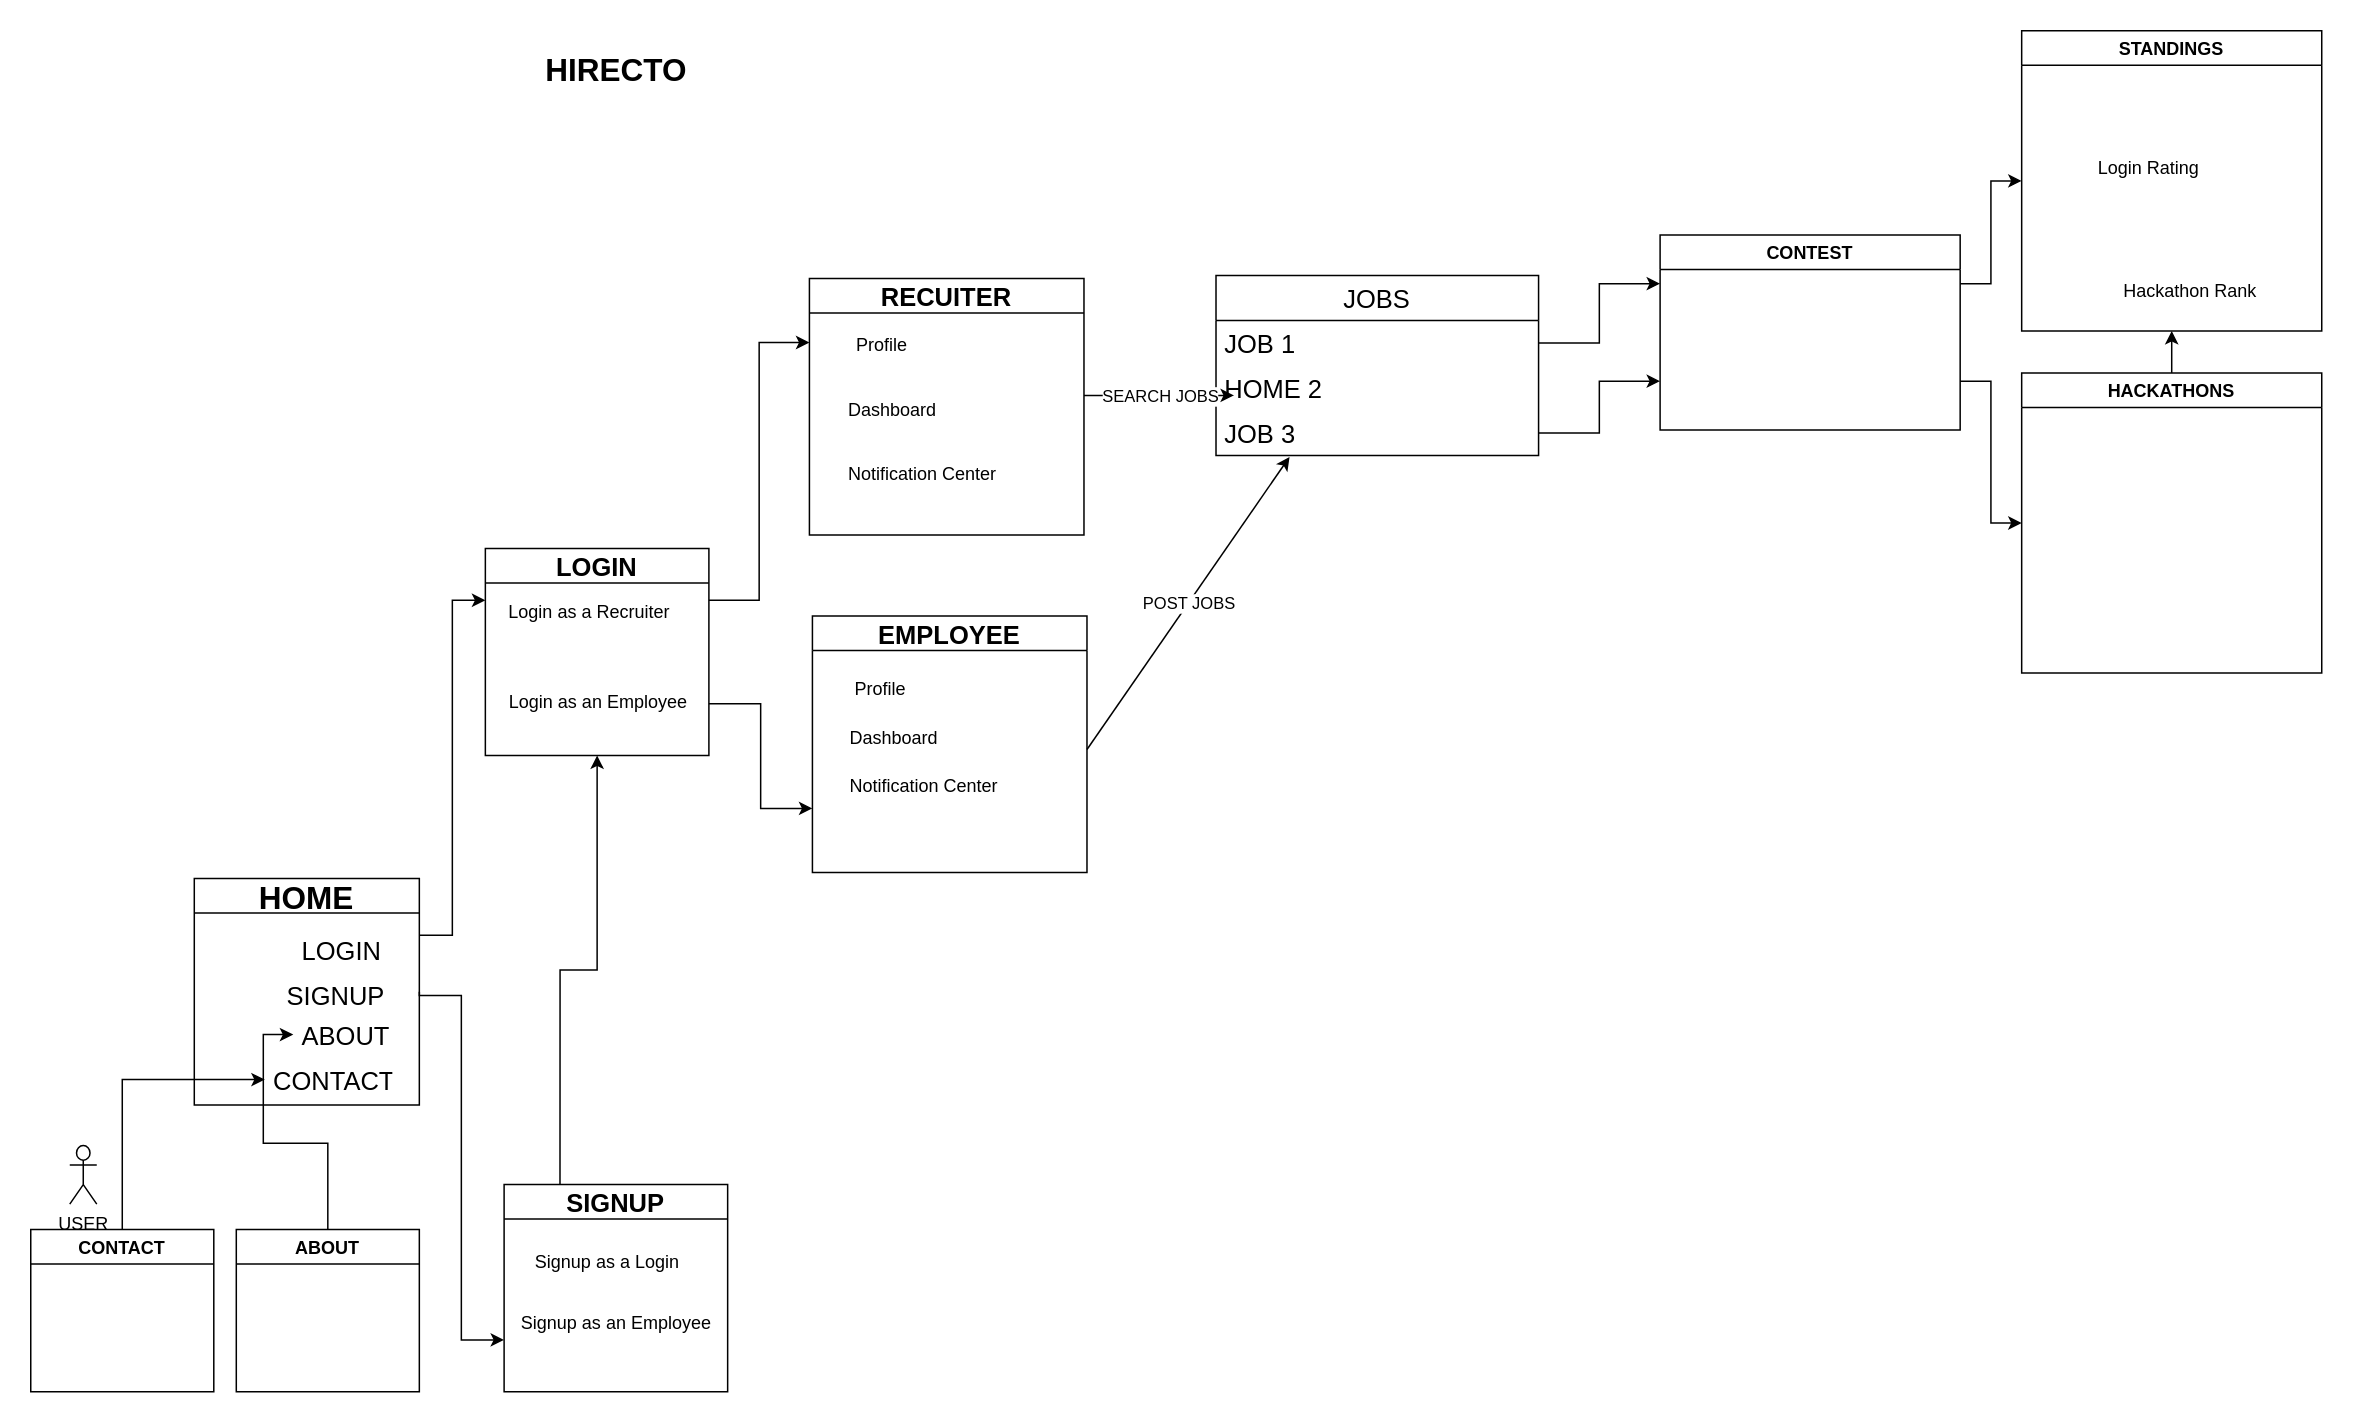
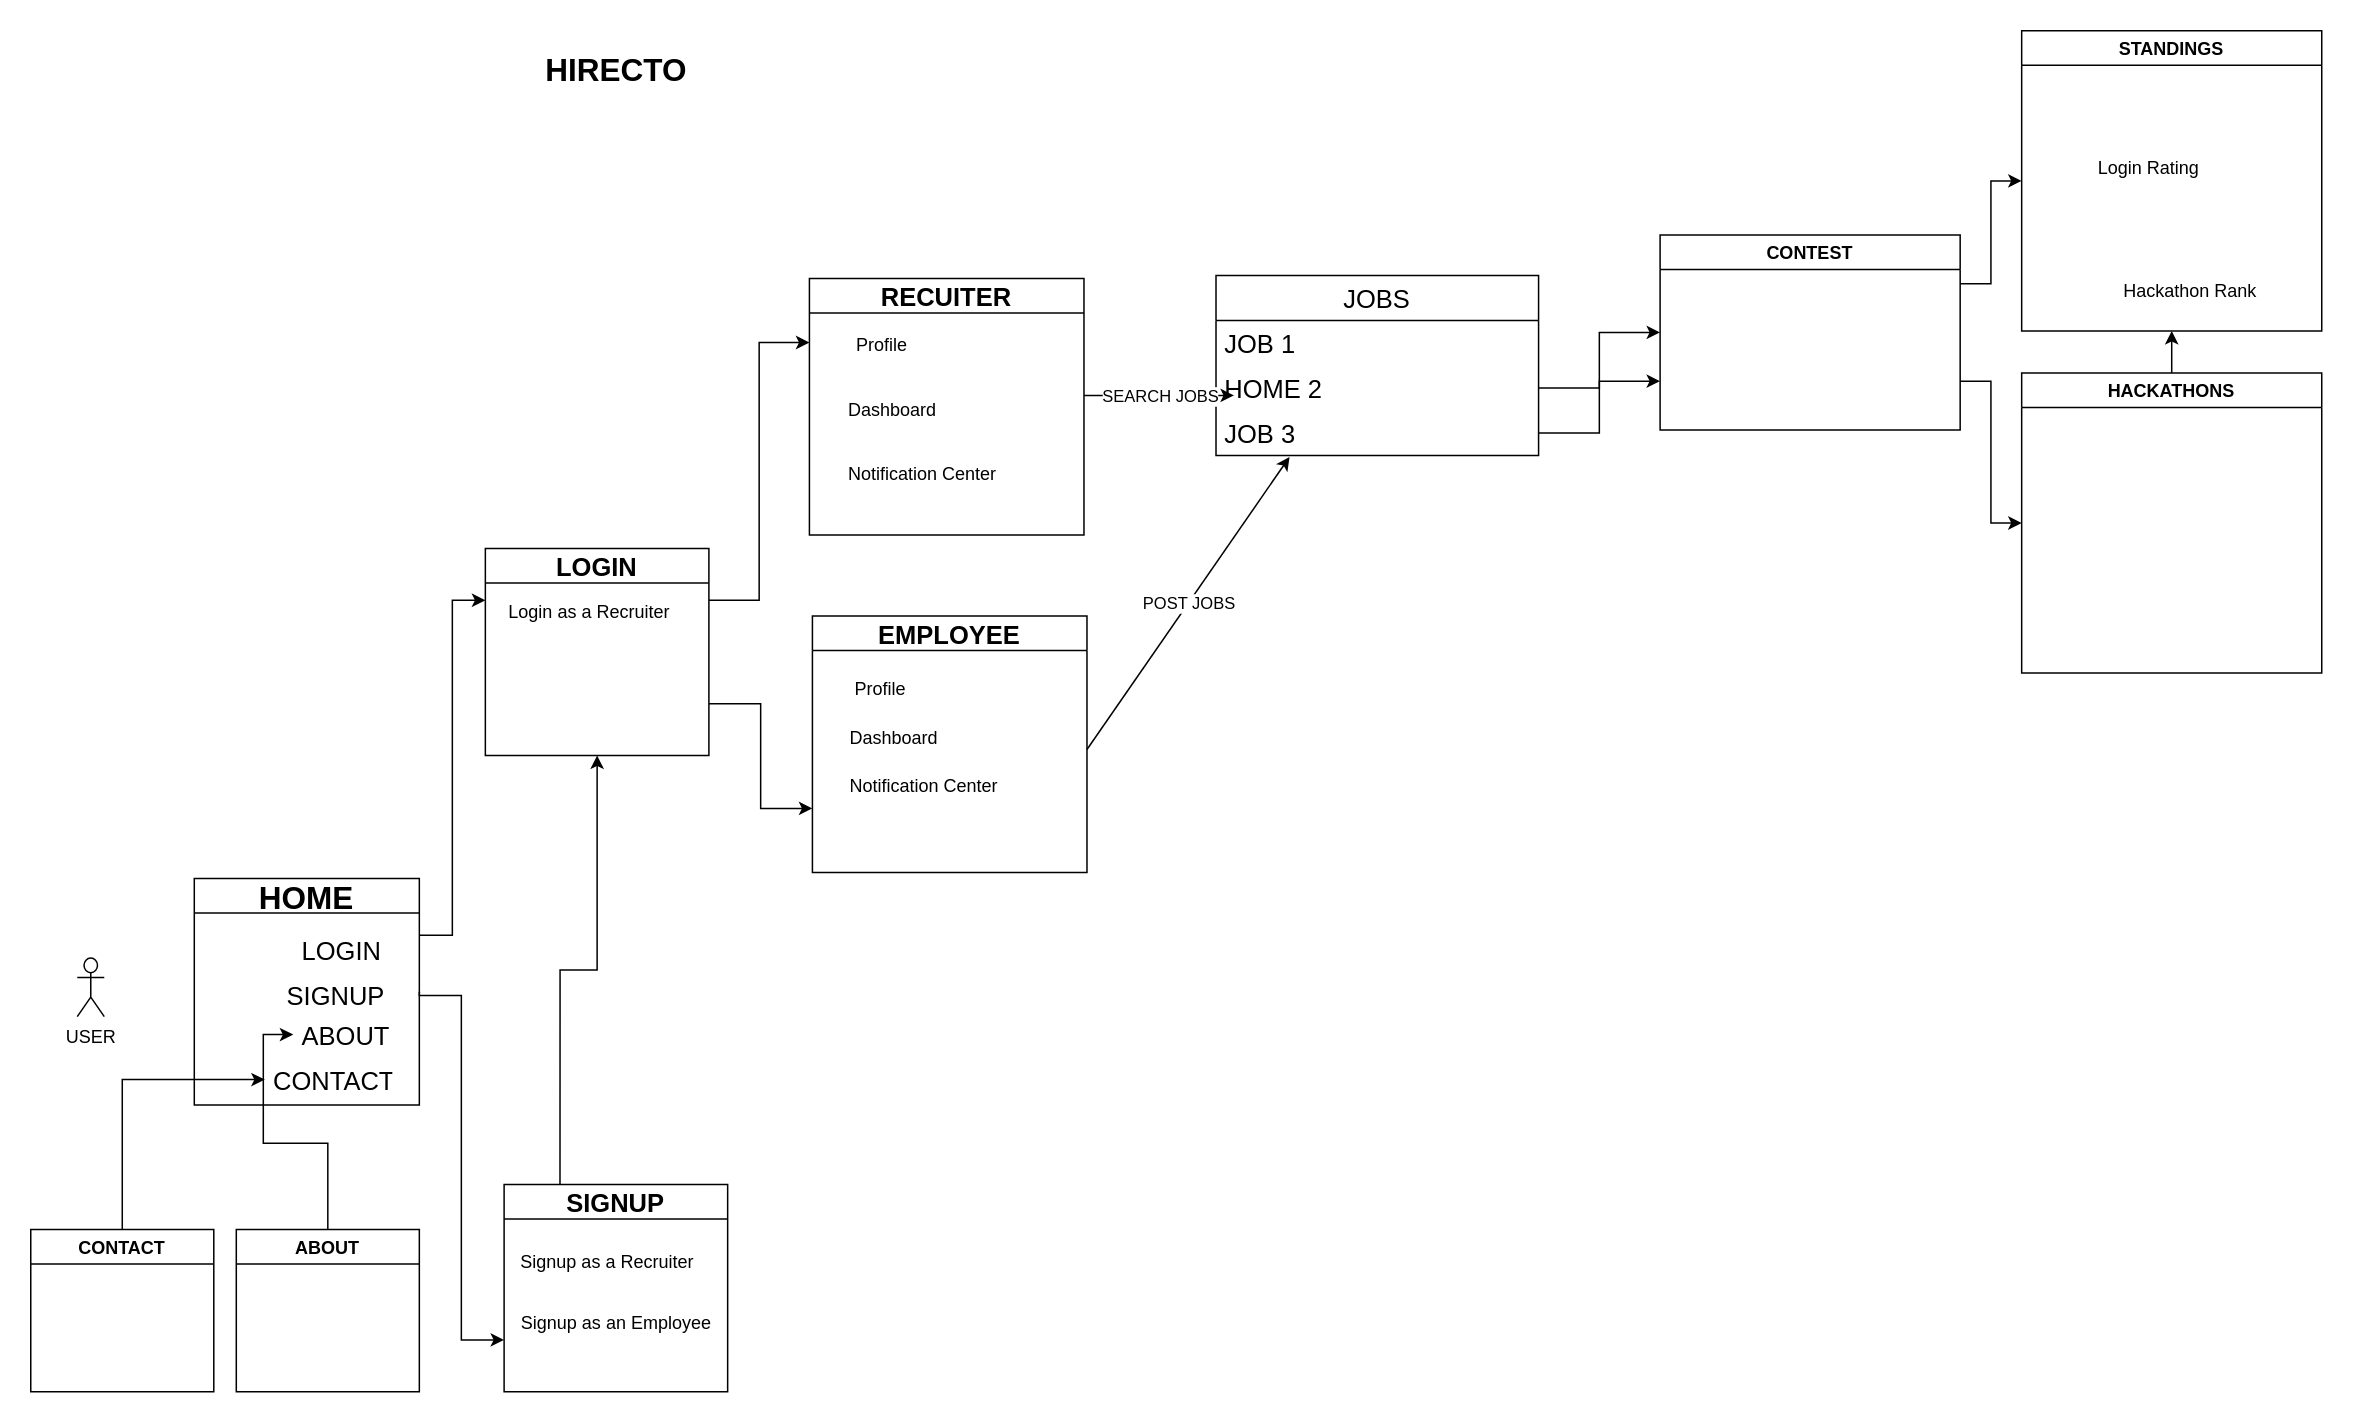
- <mxCell id="35" style="edgeStyle=orthogonalEdgeStyle;rounded=0;orthogonalLoop=1;jettySize=auto;html=1;exitX=1;exitY=0.5;exitDx=0;exitDy=0;entryX=0;entryY=0.25;entryDx=0;entryDy=0;" parent="1" source="29" target="34" edge="1"><mxGeometry relative="1" as="geometry" /></mxCell>
+ <mxCell id="36" style="edgeStyle=orthogonalEdgeStyle;rounded=0;orthogonalLoop=1;jettySize=auto;html=1;exitX=1;exitY=0.5;exitDx=0;exitDy=0;entryX=0;entryY=0.5;entryDx=0;entryDy=0;" parent="1" source="30" target="34" edge="1"><mxGeometry relative="1" as="geometry" /></mxCell>
- <mxCell id="14" value="Login as an Employee" style="text;html=1;align=center;verticalAlign=middle;resizable=0;points=[];autosize=1;strokeColor=none;fillColor=none;" parent="13" vertex="1"><mxGeometry x="6" y="90" width="137" height="26" as="geometry" /></mxCell>
- <mxCell id="2" value="USER" style="shape=umlActor;verticalLabelPosition=bottom;verticalAlign=top;html=1;outlineConnect=0;" parent="1" vertex="1"><mxGeometry x="46" y="763" width="18" height="39" as="geometry" /></mxCell>
+ <mxCell id="2" value="USER" style="shape=umlActor;verticalLabelPosition=bottom;verticalAlign=top;html=1;outlineConnect=0;" parent="1" vertex="1"><mxGeometry x="51" y="638" width="18" height="39" as="geometry" /></mxCell>
- <mxCell id="18" value="Signup as a Login" style="text;html=1;align=center;verticalAlign=middle;resizable=0;points=[];autosize=1;strokeColor=none;fillColor=none;" parent="17" vertex="1"><mxGeometry x="2" y="39" width="133" height="26" as="geometry" /></mxCell>
+ <mxCell id="18" value="Signup as a Recruiter" style="text;html=1;align=center;verticalAlign=middle;resizable=0;points=[];autosize=1;strokeColor=none;fillColor=none;" parent="17" vertex="1"><mxGeometry x="2" y="39" width="133" height="26" as="geometry" /></mxCell>
